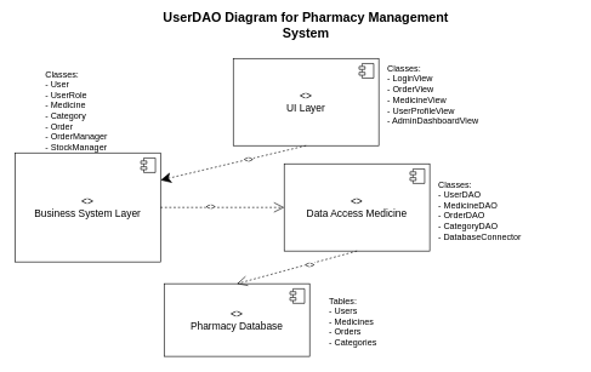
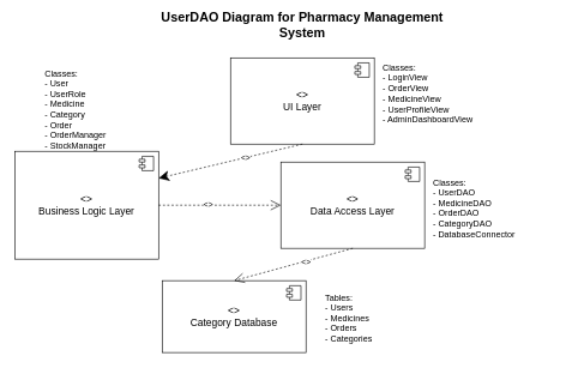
- <mxCell id="5" value="&lt;&lt;MainProgram&gt;&gt;&#10;Business System Layer" style="html=1;dropTarget=0;whiteSpace=wrap;fontSize=14;" parent="1" vertex="1"><mxGeometry x="20" y="210" width="200" height="150" as="geometry" /></mxCell>
+ <mxCell id="5" value="&lt;&lt;MainProgram&gt;&gt;&#10;Business Logic Layer" style="html=1;dropTarget=0;whiteSpace=wrap;fontSize=14;" parent="1" vertex="1"><mxGeometry x="20" y="210" width="200" height="150" as="geometry" /></mxCell>
- <mxCell id="8" value="&lt;&lt;DLL&gt;&gt;&#10;Data Access Medicine" style="html=1;dropTarget=0;whiteSpace=wrap;fontSize=14;" parent="1" vertex="1"><mxGeometry x="390" y="225" width="200" height="120" as="geometry" /></mxCell>
+ <mxCell id="8" value="&lt;&lt;DLL&gt;&gt;&#10;Data Access Layer" style="html=1;dropTarget=0;whiteSpace=wrap;fontSize=14;" parent="1" vertex="1"><mxGeometry x="390" y="225" width="200" height="120" as="geometry" /></mxCell>
- <mxCell id="11" value="&lt;&lt;Database&gt;&gt;&#10;Pharmacy Database" style="html=1;dropTarget=0;whiteSpace=wrap;fontSize=14;" parent="1" vertex="1"><mxGeometry x="225" y="390" width="200" height="100" as="geometry" /></mxCell>
+ <mxCell id="11" value="&lt;&lt;Database&gt;&gt;&#10;Category Database" style="html=1;dropTarget=0;whiteSpace=wrap;fontSize=14;" parent="1" vertex="1"><mxGeometry x="225" y="390" width="200" height="100" as="geometry" /></mxCell>
